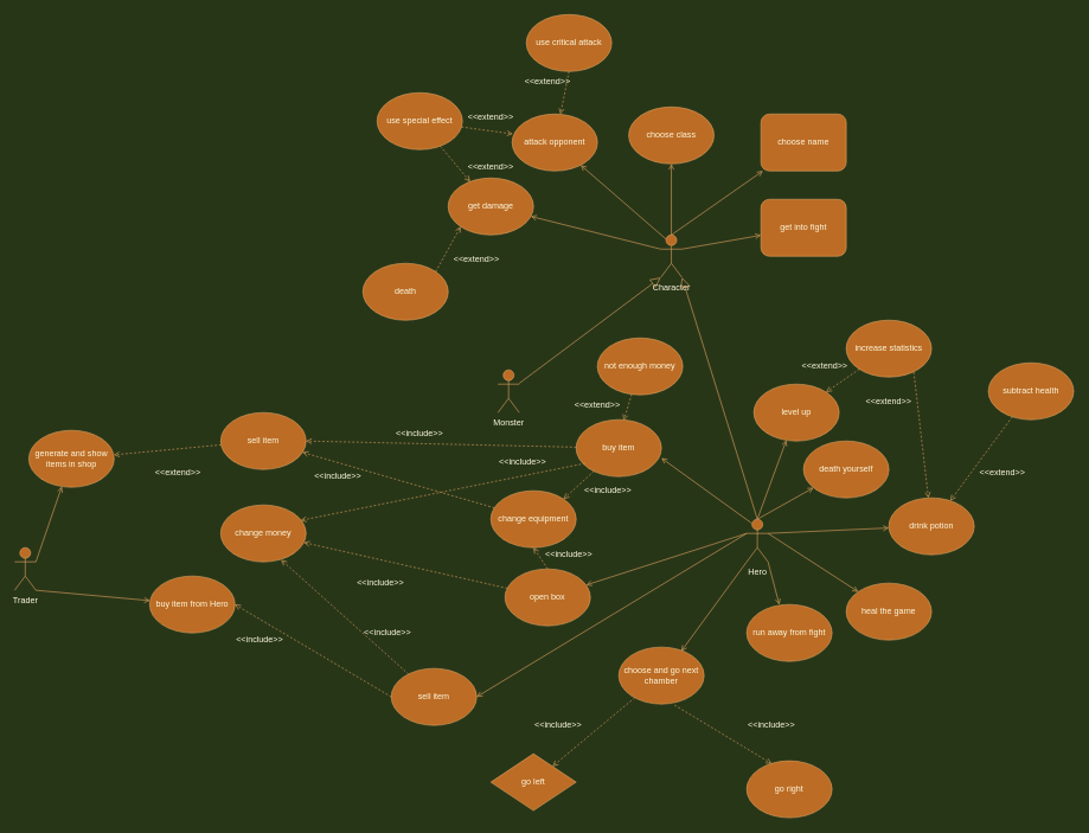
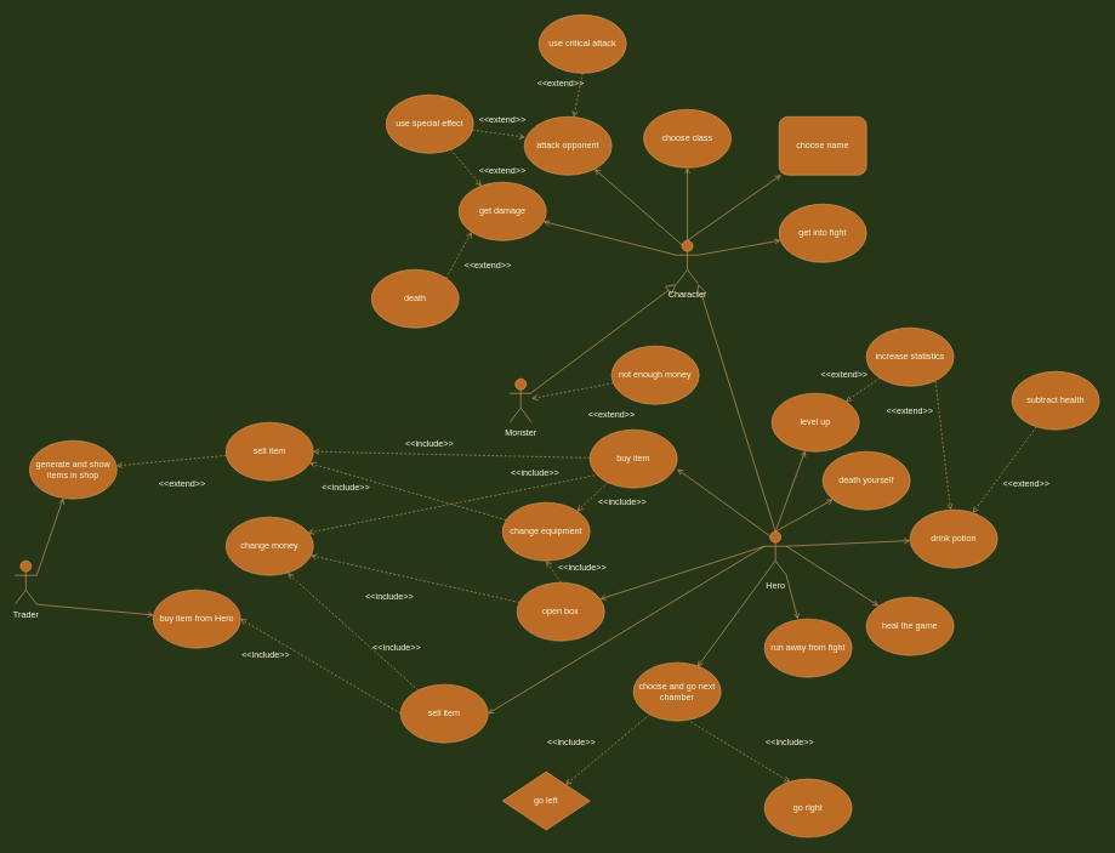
- <mxCell id="14" value="get into fight" style="whiteSpace=wrap;html=1;fillColor=#BC6C25;strokeColor=#DDA15E;fontColor=#FEFAE0;rounded=1;" vertex="1" parent="1"><mxGeometry x="1070" y="280" width="120" height="80" as="geometry" /></mxCell>
+ <mxCell id="14" value="get into fight" style="ellipse;whiteSpace=wrap;html=1;fillColor=#BC6C25;strokeColor=#DDA15E;fontColor=#FEFAE0;" vertex="1" parent="1"><mxGeometry x="1070" y="280" width="120" height="80" as="geometry" /></mxCell>
- <mxCell id="83" value="" style="endArrow=open;startArrow=none;html=1;rounded=0;dashed=1;startFill=0;endFill=0;entryX=0.558;entryY=0.013;entryDx=0;entryDy=0;strokeColor=#DDA15E;fontColor=#FEFAE0;labelBackgroundColor=#283618;entryPerimeter=0;" edge="1" parent="1" source="81" target="47"><mxGeometry width="50" height="50" relative="1" as="geometry"><mxPoint x="820.035" y="638.637" as="sourcePoint" /><mxPoint x="440" y="630" as="targetPoint" /></mxGeometry></mxCell>
+ <mxCell id="83" value="" style="endArrow=open;startArrow=none;html=1;rounded=0;dashed=1;startFill=0;endFill=0;strokeColor=#DDA15E;fontColor=#FEFAE0;labelBackgroundColor=#283618;" edge="1" parent="1" source="81" target="29"><mxGeometry width="50" height="50" relative="1" as="geometry"><mxPoint x="820.035" y="638.637" as="sourcePoint" /><mxPoint x="440" y="630" as="targetPoint" /></mxGeometry></mxCell>
